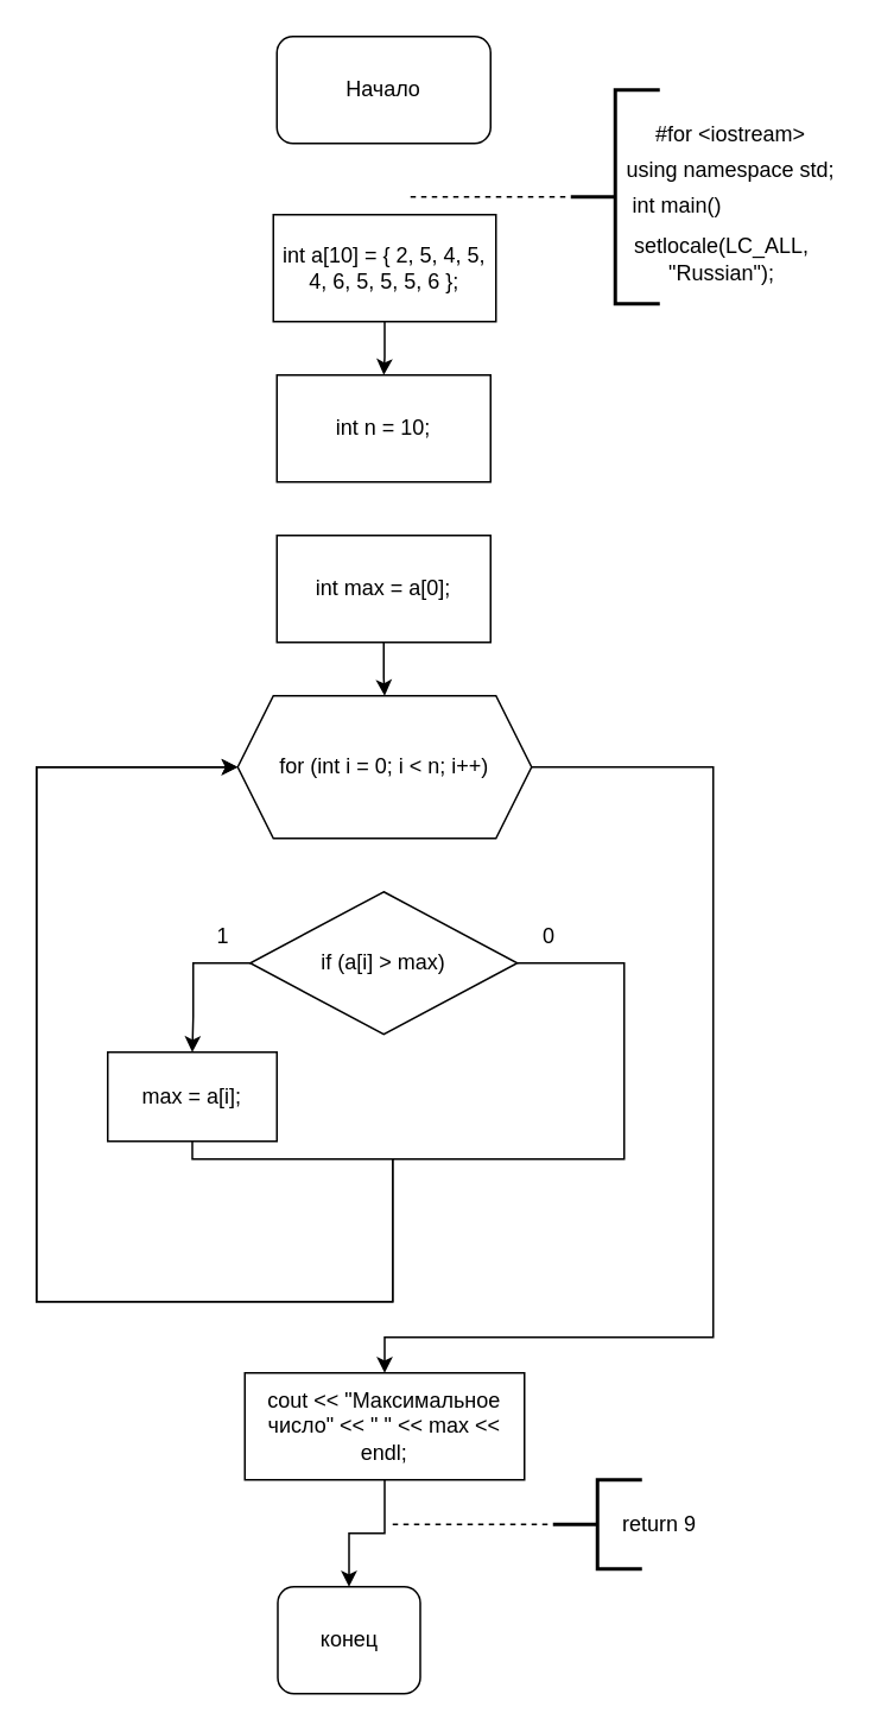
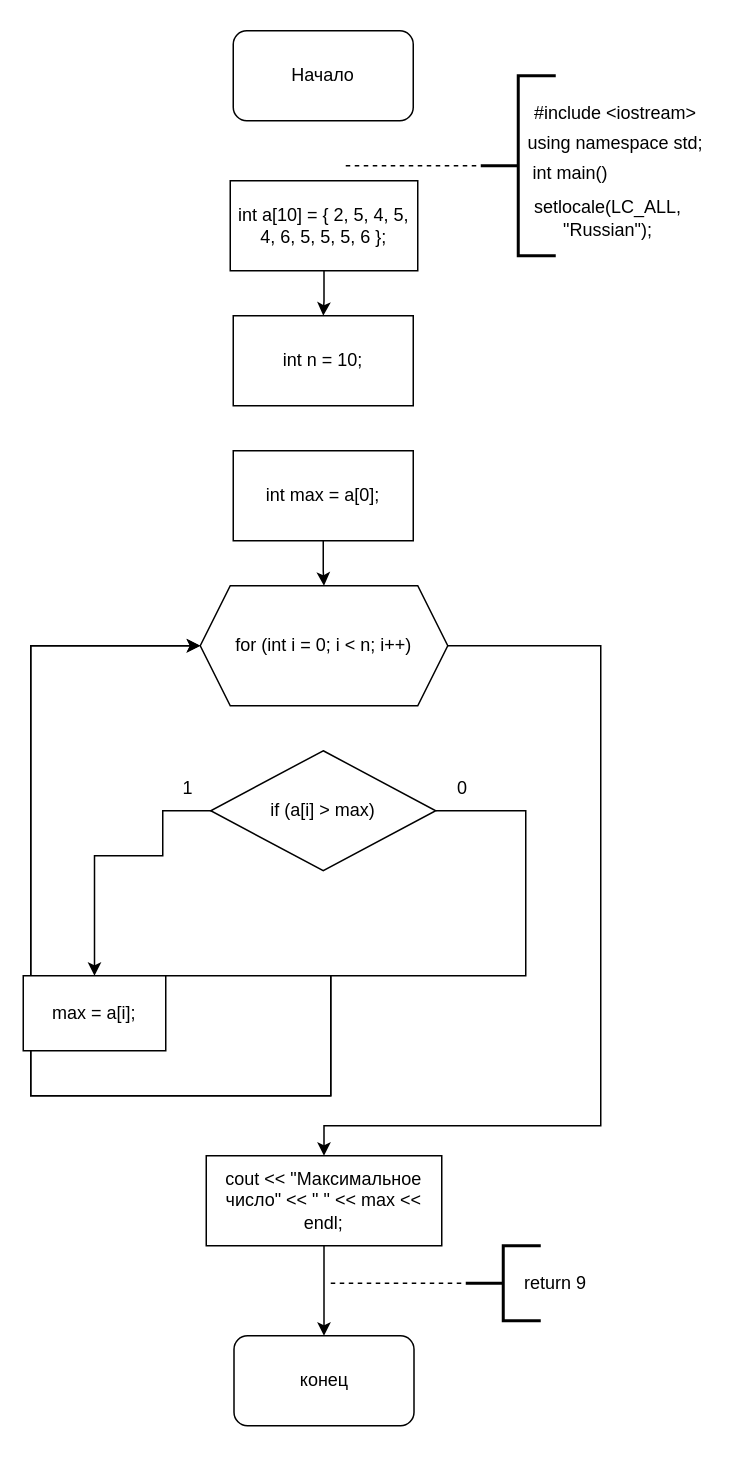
- <mxCell id="21" value="#for &amp;lt;iostream&amp;gt; " style="text;html=1;strokeColor=none;fillColor=none;align=center;verticalAlign=middle;whiteSpace=wrap;rounded=0;" vertex="1" parent="1"><mxGeometry x="350" y="60" width="120" height="30" as="geometry" /></mxCell>
+ <mxCell id="21" value="#include &amp;lt;iostream&amp;gt; " style="text;html=1;strokeColor=none;fillColor=none;align=center;verticalAlign=middle;whiteSpace=wrap;rounded=0;" vertex="1" parent="1"><mxGeometry x="350" y="60" width="120" height="30" as="geometry" /></mxCell>
- <mxCell id="14" value="max = a[i];" style="rounded=0;whiteSpace=wrap;html=1;" vertex="1" parent="1"><mxGeometry x="60" y="590" width="95" height="50" as="geometry" /></mxCell>
+ <mxCell id="14" value="max = a[i];" style="rounded=0;whiteSpace=wrap;html=1;" vertex="1" parent="1"><mxGeometry x="15" y="650" width="95" height="50" as="geometry" /></mxCell>
- <mxCell id="19" value="конец" style="rounded=1;whiteSpace=wrap;html=1;" vertex="1" parent="1"><mxGeometry x="155.5" y="890" width="80" height="60" as="geometry" /></mxCell>
+ <mxCell id="19" value="конец" style="rounded=1;whiteSpace=wrap;html=1;" vertex="1" parent="1"><mxGeometry x="155.5" y="890" width="120" height="60" as="geometry" /></mxCell>
